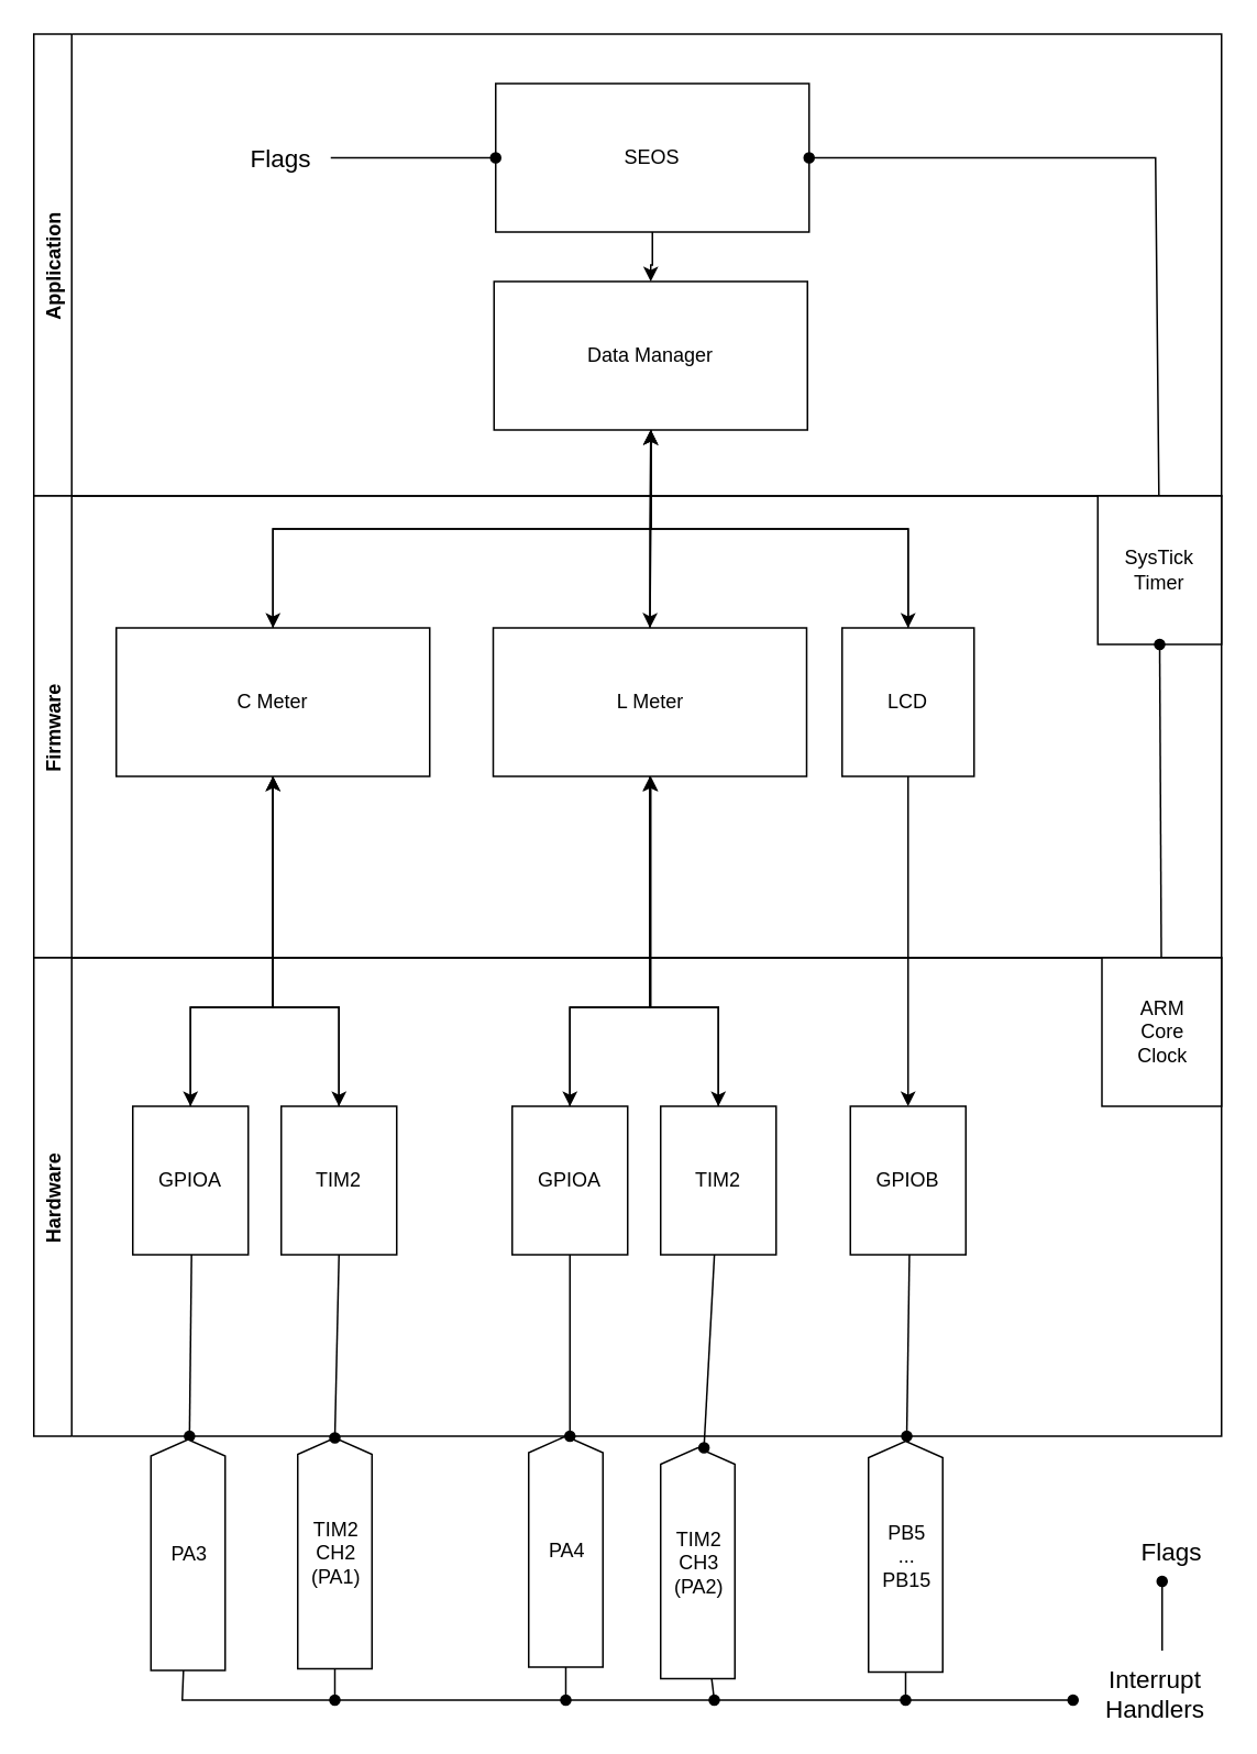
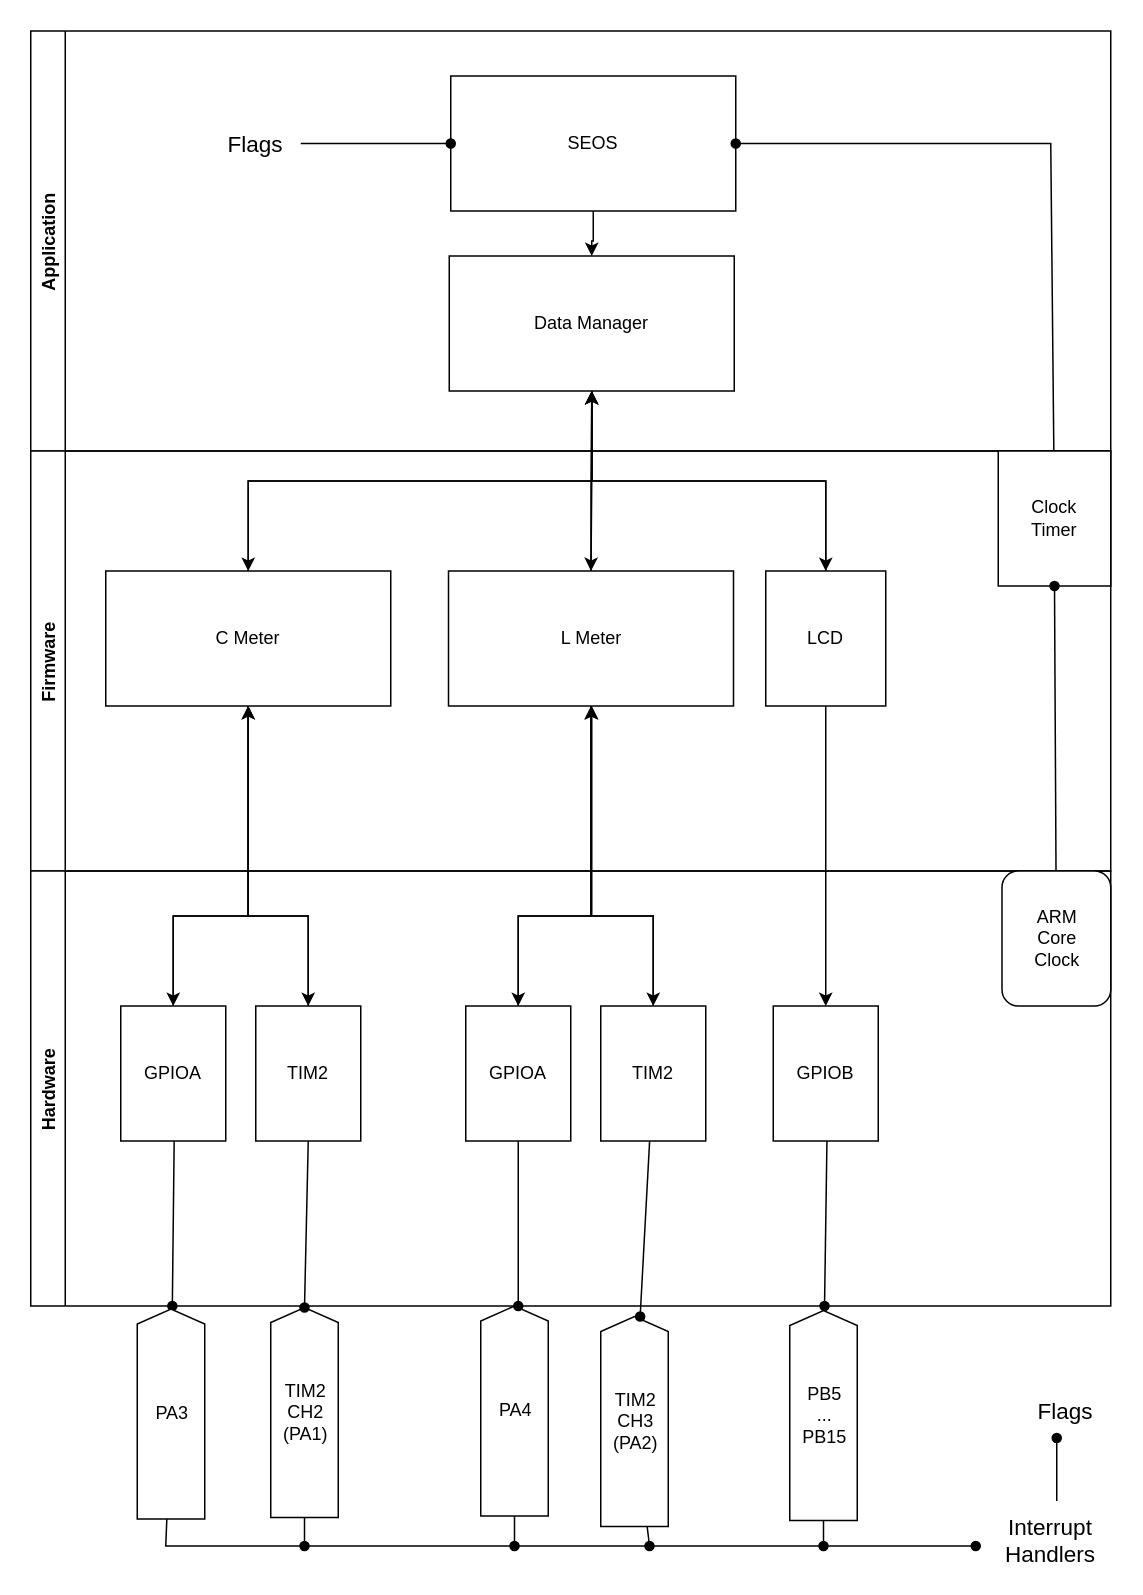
- <mxCell id="10" value="&lt;div&gt;SysTick&lt;/div&gt;&lt;div&gt;Timer&lt;br&gt;&lt;/div&gt;" style="rounded=0;whiteSpace=wrap;html=1;" vertex="1" parent="9"><mxGeometry x="645" width="75" height="90" as="geometry" /></mxCell>
+ <mxCell id="10" value="&lt;div&gt;Clock&lt;/div&gt;&lt;div&gt;Timer&lt;br&gt;&lt;/div&gt;" style="rounded=0;whiteSpace=wrap;html=1;" vertex="1" parent="9"><mxGeometry x="645" width="75" height="90" as="geometry" /></mxCell>
- <mxCell id="15" value="&lt;div&gt;ARM&lt;/div&gt;&lt;div&gt;Core&lt;/div&gt;&lt;div&gt;Clock&lt;br&gt;&lt;/div&gt;" style="rounded=0;whiteSpace=wrap;html=1;" vertex="1" parent="14"><mxGeometry x="647.5" width="72.5" height="90" as="geometry" /></mxCell>
+ <mxCell id="15" value="&lt;div&gt;ARM&lt;/div&gt;&lt;div&gt;Core&lt;/div&gt;&lt;div&gt;Clock&lt;br&gt;&lt;/div&gt;" style="whiteSpace=wrap;html=1;rounded=1;" vertex="1" parent="14"><mxGeometry x="647.5" width="72.5" height="90" as="geometry" /></mxCell>
